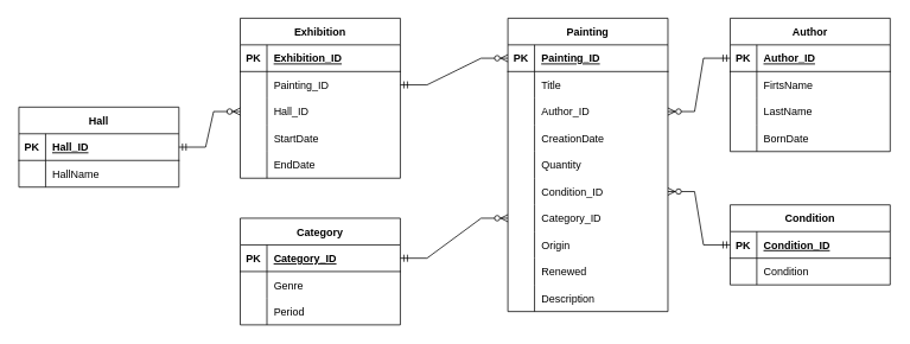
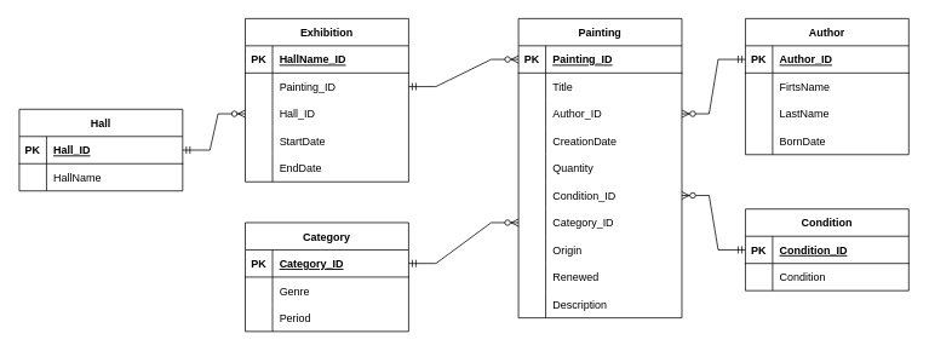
- <mxCell id="12" value="Exhibition_ID" style="shape=partialRectangle;connectable=0;fillColor=none;top=0;left=0;bottom=0;right=0;align=left;spacingLeft=6;fontStyle=5;overflow=hidden;" parent="10" vertex="1"><mxGeometry x="30" width="150" height="30" as="geometry"><mxRectangle width="150" height="30" as="alternateBounds" /></mxGeometry></mxCell>
+ <mxCell id="12" value="HallName_ID" style="shape=partialRectangle;connectable=0;fillColor=none;top=0;left=0;bottom=0;right=0;align=left;spacingLeft=6;fontStyle=5;overflow=hidden;" parent="10" vertex="1"><mxGeometry x="30" width="150" height="30" as="geometry"><mxRectangle width="150" height="30" as="alternateBounds" /></mxGeometry></mxCell>
